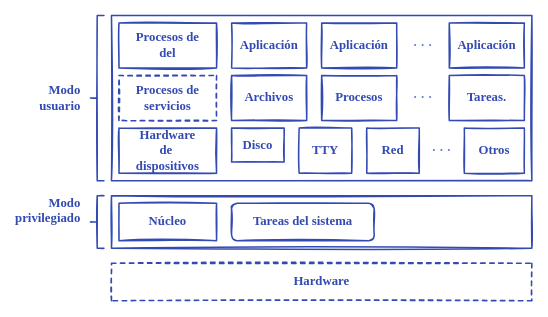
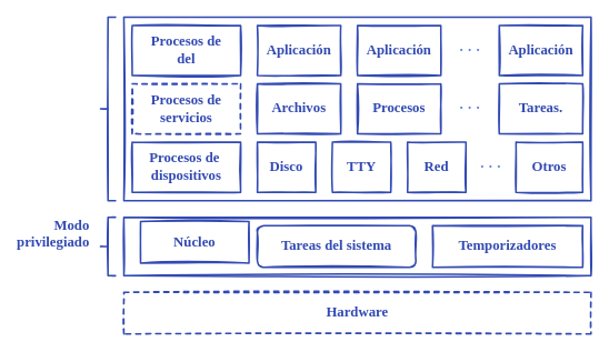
- <mxCell id="5" value="Modo usuario" style="text;html=1;align=right;verticalAlign=middle;whiteSpace=wrap;rounded=0;shadow=0;sketch=1;fontFamily=Ink Free;fontSize=17;fontStyle=1;fontColor=#324AB2;" parent="1" vertex="1"><mxGeometry x="39" y="112.5" width="70" height="35" as="geometry" /></mxCell>
- <mxCell id="8" value="&lt;b&gt;Disco&lt;/b&gt;" style="rounded=0;whiteSpace=wrap;html=1;shadow=0;sketch=1;strokeWidth=2;fillColor=none;fontFamily=Ink Free;fontSize=17;spacing=20;strokeColor=#324AB2;fontColor=#324AB2;" parent="1" vertex="1"><mxGeometry x="308" y="170" width="70" height="45" as="geometry" /></mxCell>
+ <mxCell id="8" value="&lt;b&gt;Disco&lt;/b&gt;" style="rounded=0;whiteSpace=wrap;html=1;shadow=0;sketch=1;strokeWidth=2;fillColor=none;fontFamily=Ink Free;fontSize=17;spacing=20;strokeColor=#324AB2;fontColor=#324AB2;" parent="1" vertex="1"><mxGeometry x="308" y="170" width="70" height="60" as="geometry" /></mxCell>
- <mxCell id="11" value="&lt;b&gt;Hardware de&amp;nbsp;&lt;br&gt;dispositivos&lt;br&gt;&lt;/b&gt;" style="rounded=0;whiteSpace=wrap;html=1;shadow=0;sketch=1;strokeWidth=2;fillColor=none;fontFamily=Ink Free;fontSize=17;spacing=20;strokeColor=#324AB2;fontColor=#324AB2;" parent="1" vertex="1"><mxGeometry x="158" y="170" width="130" height="60" as="geometry" /></mxCell>
+ <mxCell id="11" value="&lt;b&gt;Procesos de&amp;nbsp;&lt;br&gt;dispositivos&lt;br&gt;&lt;/b&gt;" style="rounded=0;whiteSpace=wrap;html=1;shadow=0;sketch=1;strokeWidth=2;fillColor=none;fontFamily=Ink Free;fontSize=17;spacing=20;strokeColor=#324AB2;fontColor=#324AB2;" parent="1" vertex="1"><mxGeometry x="158" y="170" width="130" height="60" as="geometry" /></mxCell>
- <mxCell id="23" value="&lt;b&gt;Núcleo&lt;/b&gt;" style="rounded=0;whiteSpace=wrap;html=1;shadow=0;sketch=1;strokeWidth=2;fillColor=none;fontFamily=Ink Free;fontSize=17;spacing=20;strokeColor=#324AB2;fontColor=#324AB2;" parent="1" vertex="1"><mxGeometry x="158" y="270" width="130" height="50" as="geometry" /></mxCell>
+ <mxCell id="23" value="&lt;b&gt;Núcleo&lt;/b&gt;" style="rounded=0;whiteSpace=wrap;html=1;shadow=0;sketch=1;strokeWidth=2;fillColor=none;fontFamily=Ink Free;fontSize=17;spacing=20;strokeColor=#324AB2;fontColor=#324AB2;" parent="1" vertex="1"><mxGeometry x="168" y="265" width="130" height="50" as="geometry" /></mxCell>
+ <mxCell id="25" value="&lt;b&gt;Temporizadores&lt;/b&gt;" style="rounded=0;whiteSpace=wrap;html=1;shadow=0;sketch=1;strokeWidth=2;fillColor=none;fontFamily=Ink Free;fontSize=17;spacing=20;strokeColor=#324AB2;fontColor=#324AB2;" parent="1" vertex="1"><mxGeometry x="518" y="270" width="180" height="50" as="geometry" /></mxCell>
